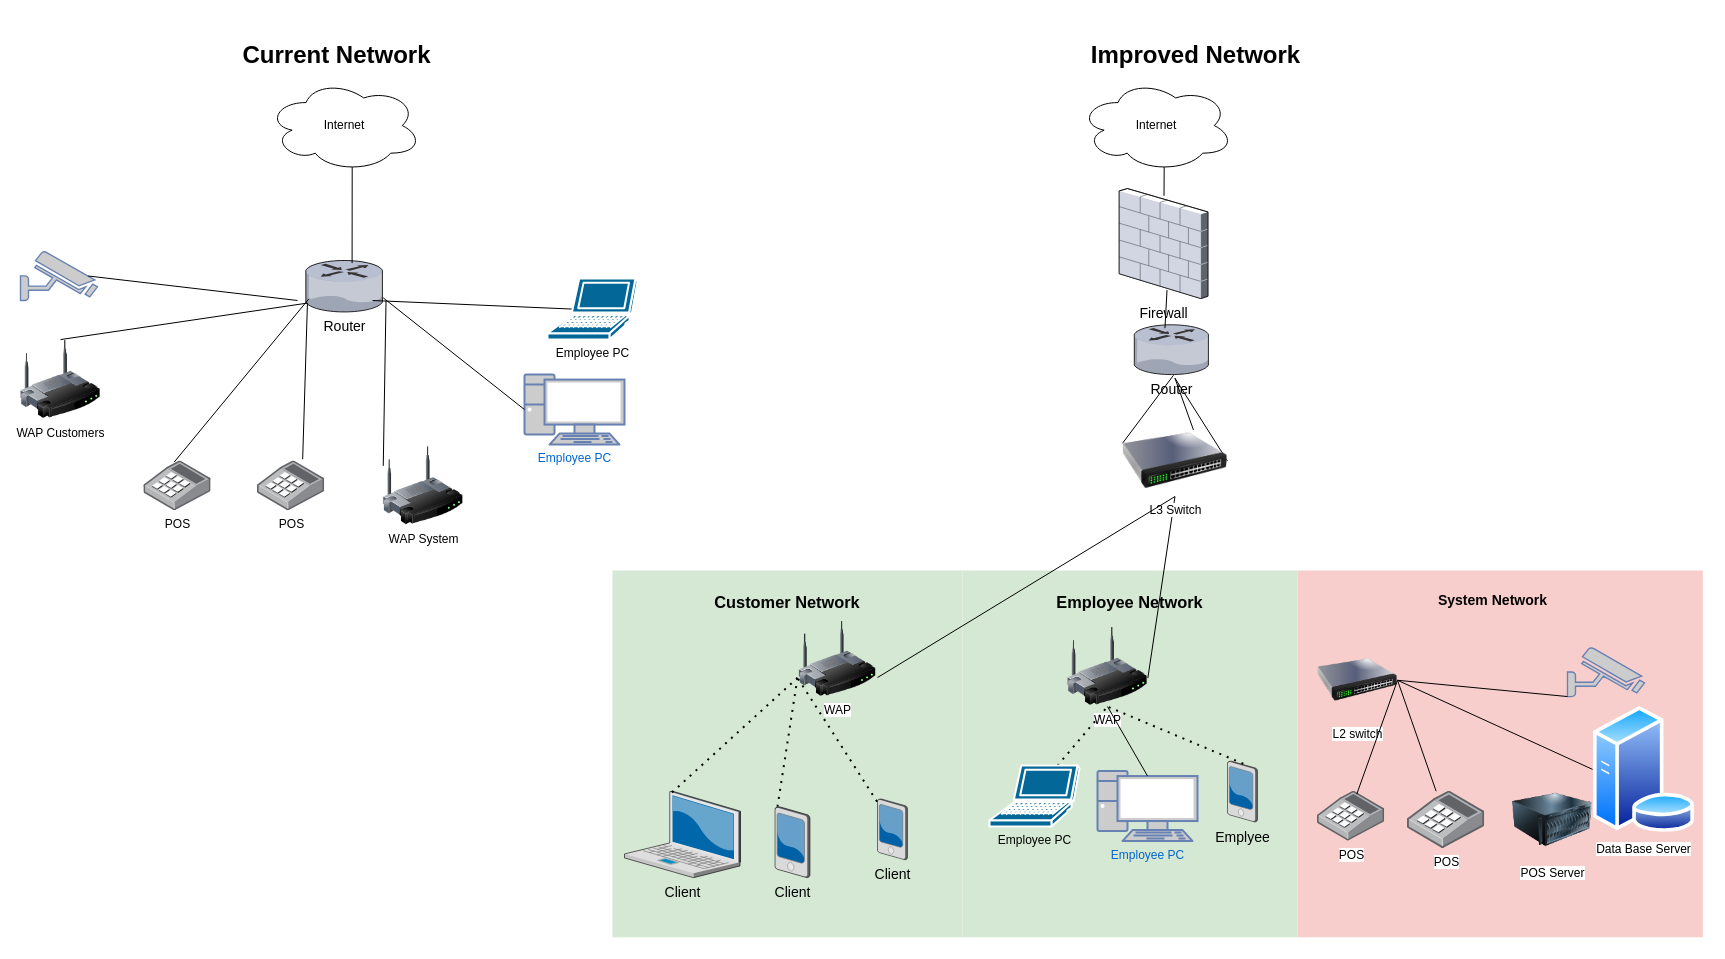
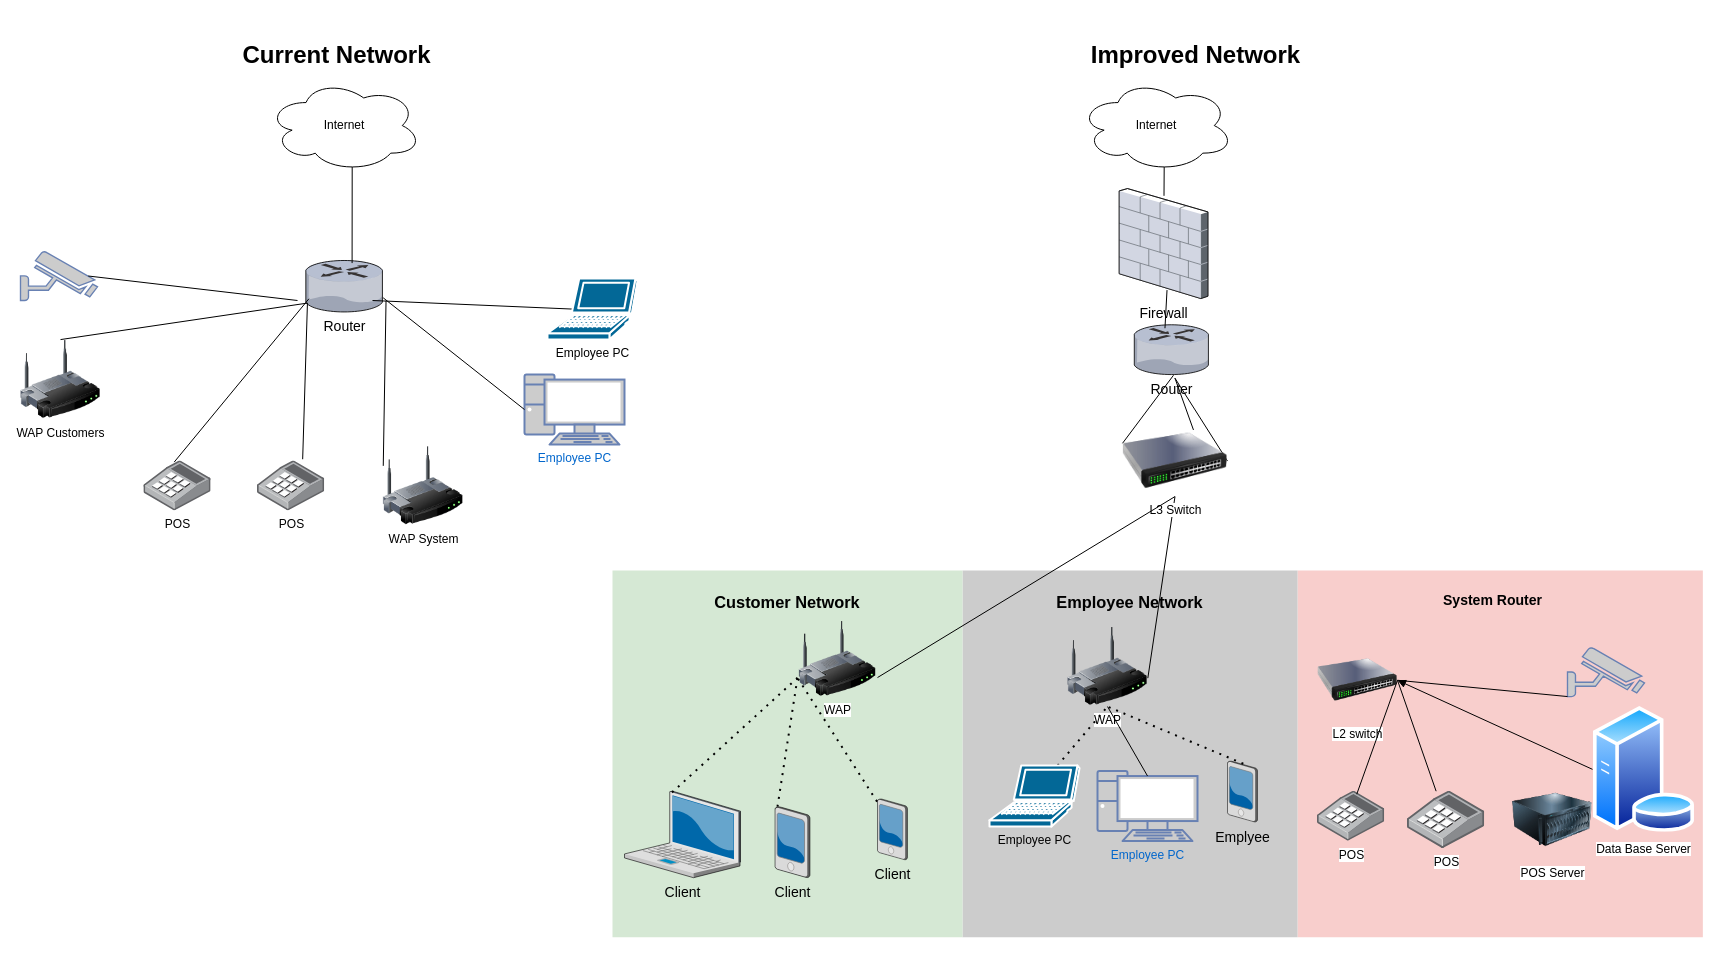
- <mxCell id="23" value="&lt;h3 style=&quot;line-height: 130%;&quot;&gt;System Network&lt;br&gt;&lt;/h3&gt;" style="text;html=1;align=center;verticalAlign=middle;resizable=0;points=[];autosize=1;strokeColor=none;fillColor=none;" vertex="1" parent="1"><mxGeometry x="1427" y="570" width="130" height="60" as="geometry" /></mxCell>
+ <mxCell id="23" value="&lt;h3 style=&quot;line-height: 130%;&quot;&gt;System Router&lt;br&gt;&lt;/h3&gt;" style="text;html=1;align=center;verticalAlign=middle;resizable=0;points=[];autosize=1;strokeColor=none;fillColor=none;" vertex="1" parent="1"><mxGeometry x="1427" y="570" width="130" height="60" as="geometry" /></mxCell>
- <mxCell id="28" value="" style="endArrow=none;html=1;rounded=0;entryX=1;entryY=0.5;entryDx=0;entryDy=0;exitX=0;exitY=0.5;exitDx=0;exitDy=0;" edge="1" parent="1" source="51" target="22"><mxGeometry width="50" height="50" relative="1" as="geometry"><mxPoint x="1635.867" y="772.392" as="sourcePoint" /><mxPoint x="1897" y="646.06" as="targetPoint" /></mxGeometry></mxCell>
+ <mxCell id="28" value="" style="endArrow=block;html=1;rounded=0;entryX=1;entryY=0.5;entryDx=0;entryDy=0;exitX=0;exitY=0.5;exitDx=0;exitDy=0;" edge="1" parent="1" source="51" target="22"><mxGeometry width="50" height="50" relative="1" as="geometry"><mxPoint x="1635.867" y="772.392" as="sourcePoint" /><mxPoint x="1897" y="646.06" as="targetPoint" /></mxGeometry></mxCell>
- <mxCell id="3" value="&lt;h3&gt;Employee Network&lt;br&gt;&lt;/h3&gt; " style="whiteSpace=wrap;html=1;fillColor=#d5e8d4;fontSize=14;strokeColor=none;verticalAlign=top;" vertex="1" parent="1"><mxGeometry x="962" y="570" width="335" height="366.75" as="geometry" /></mxCell>
+ <mxCell id="3" value="&lt;h3&gt;Employee Network&lt;br&gt;&lt;/h3&gt; " style="whiteSpace=wrap;html=1;fillColor=#cccccc;fontSize=14;strokeColor=none;verticalAlign=top;" vertex="1" parent="1"><mxGeometry x="962" y="570" width="335" height="366.75" as="geometry" /></mxCell>
